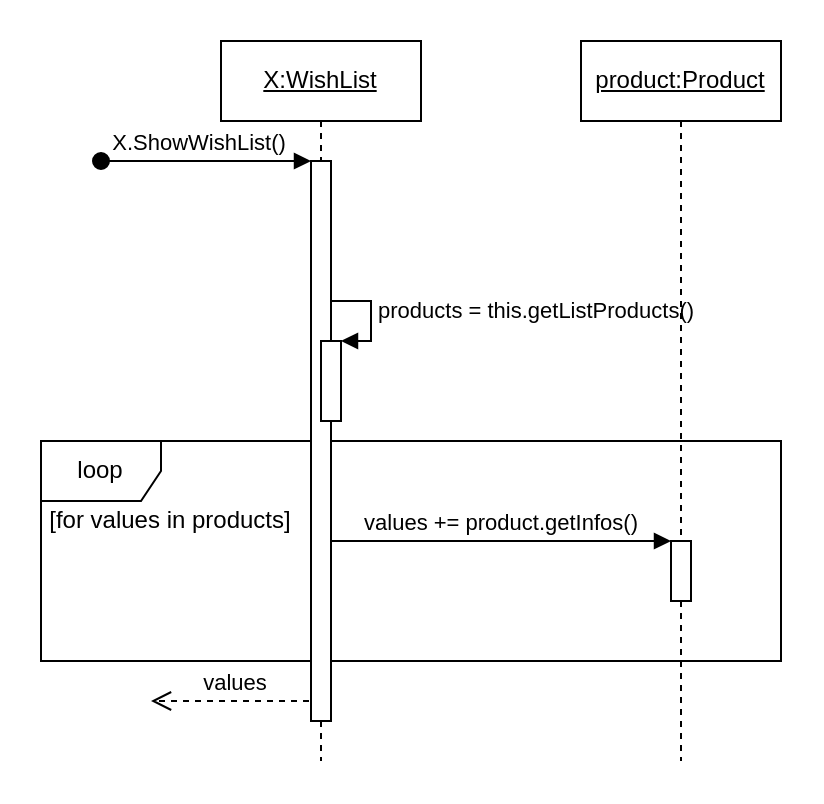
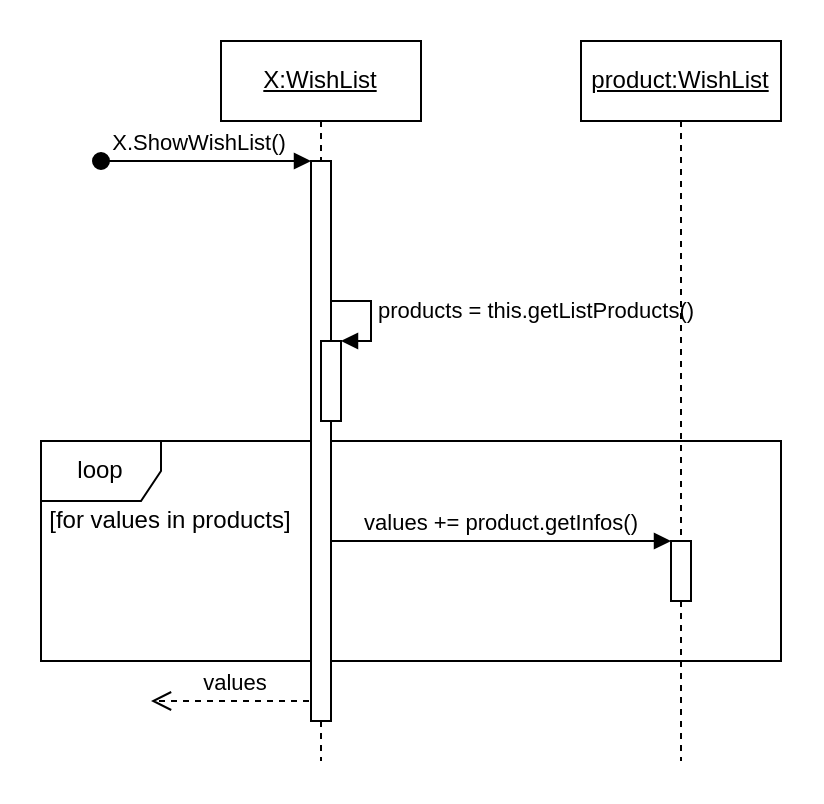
- <mxCell id="9" value="&lt;u&gt;product:Product&lt;/u&gt;" style="shape=umlLifeline;perimeter=lifelinePerimeter;whiteSpace=wrap;html=1;container=1;collapsible=0;recursiveResize=0;outlineConnect=0;" parent="1" vertex="1"><mxGeometry x="290" y="20" width="100" height="360" as="geometry" /></mxCell>
+ <mxCell id="9" value="&lt;u&gt;product:WishList&lt;/u&gt;" style="shape=umlLifeline;perimeter=lifelinePerimeter;whiteSpace=wrap;html=1;container=1;collapsible=0;recursiveResize=0;outlineConnect=0;" parent="1" vertex="1"><mxGeometry x="290" y="20" width="100" height="360" as="geometry" /></mxCell>
